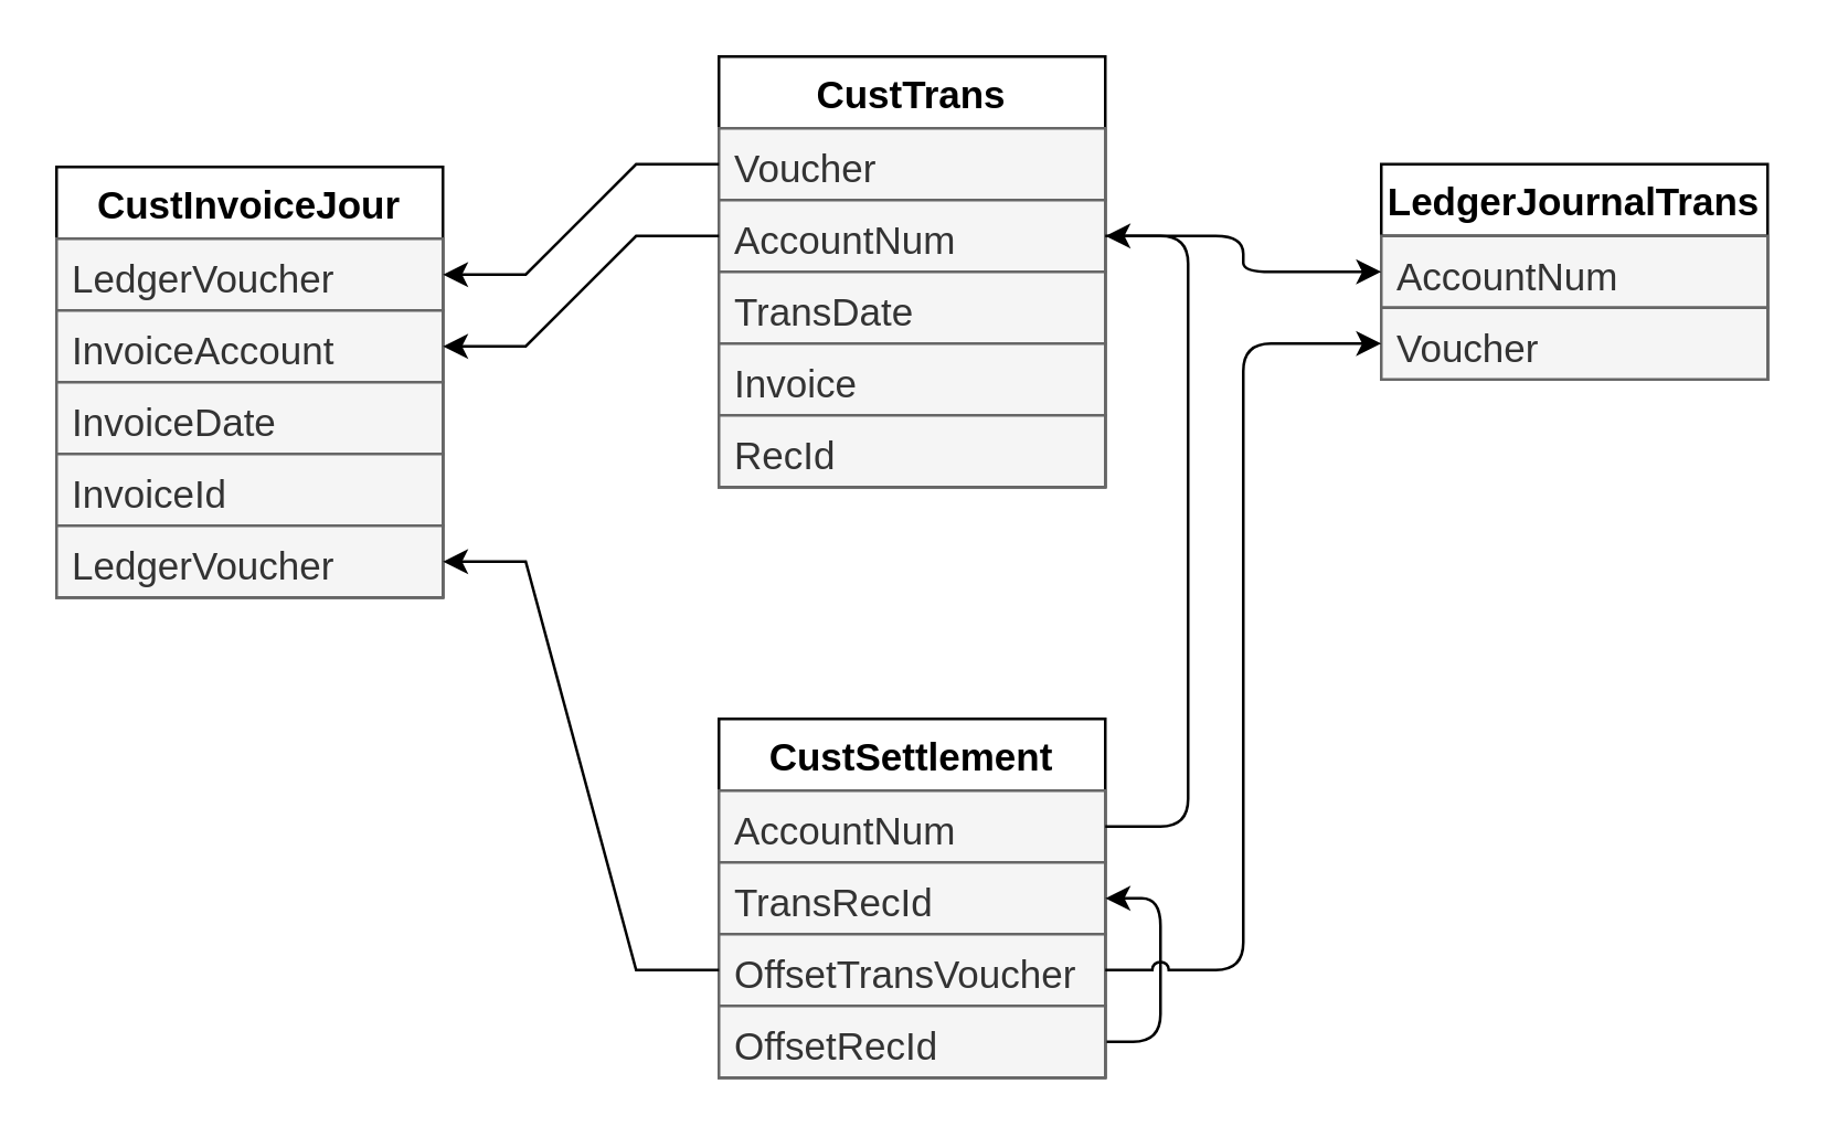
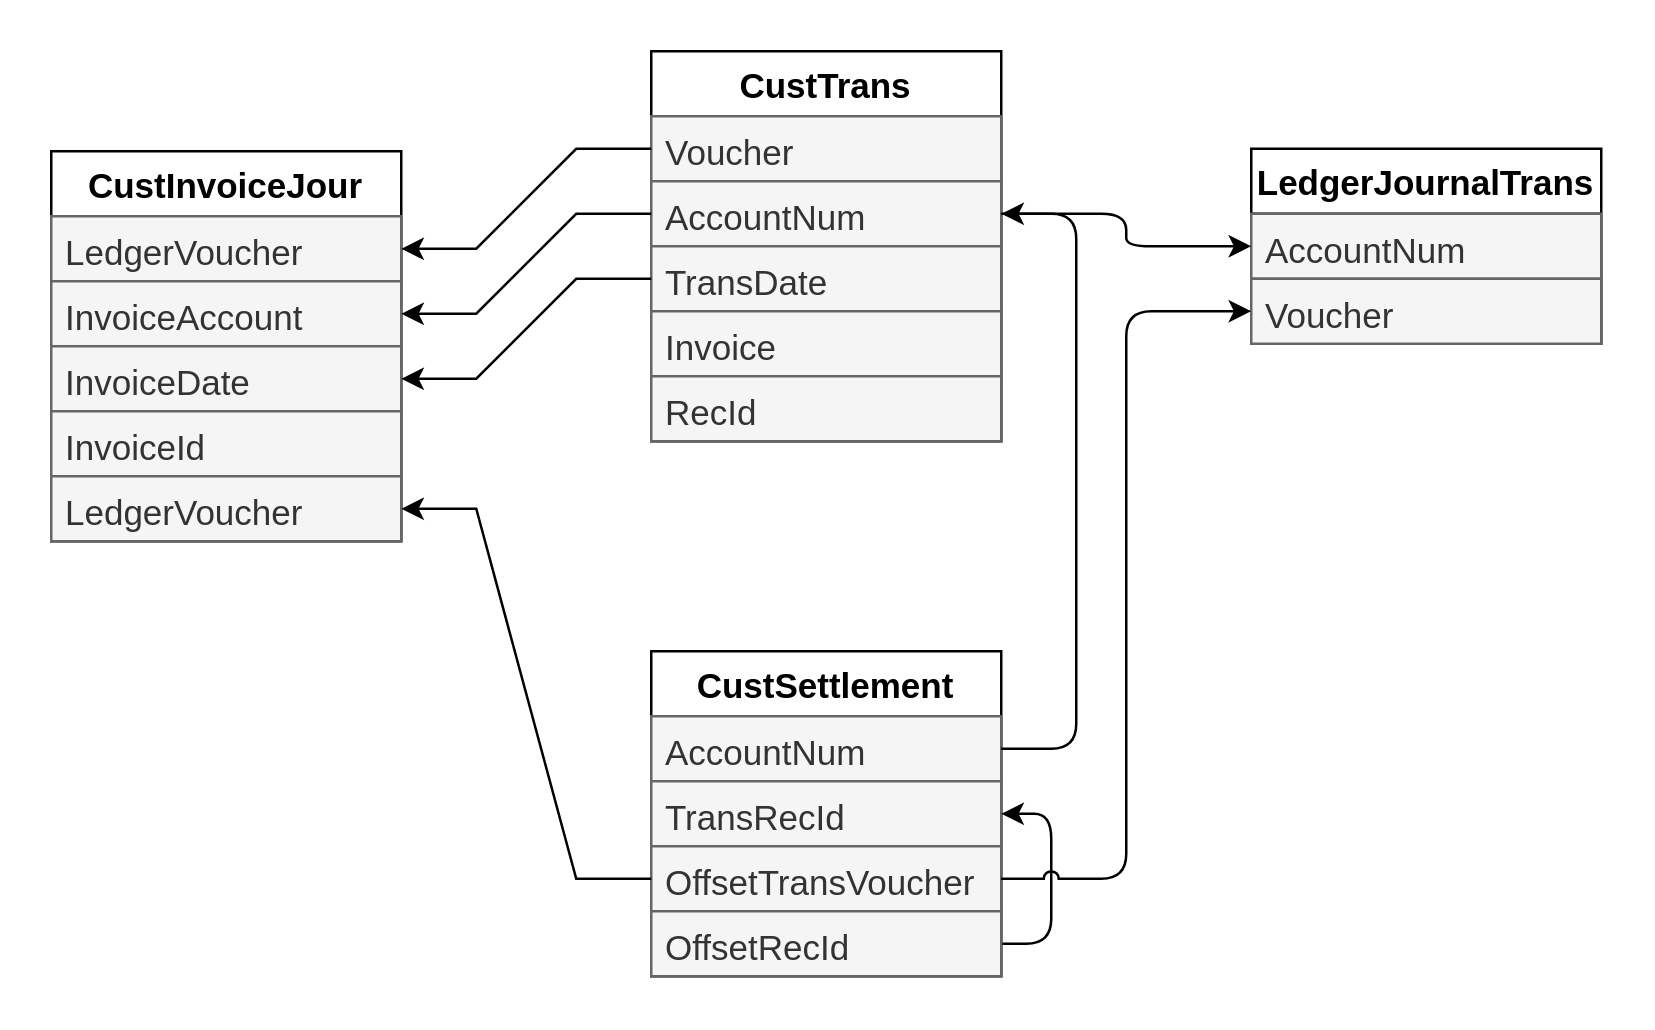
+ <mxCell id="14" style="rounded=0;jumpStyle=arc;orthogonalLoop=1;jettySize=auto;html=1;exitX=0;exitY=0.5;exitDx=0;exitDy=0;fontSize=14;strokeColor=default;edgeStyle=entityRelationEdgeStyle;" edge="1" parent="1" source="11" target="5"><mxGeometry relative="1" as="geometry" /></mxCell>
